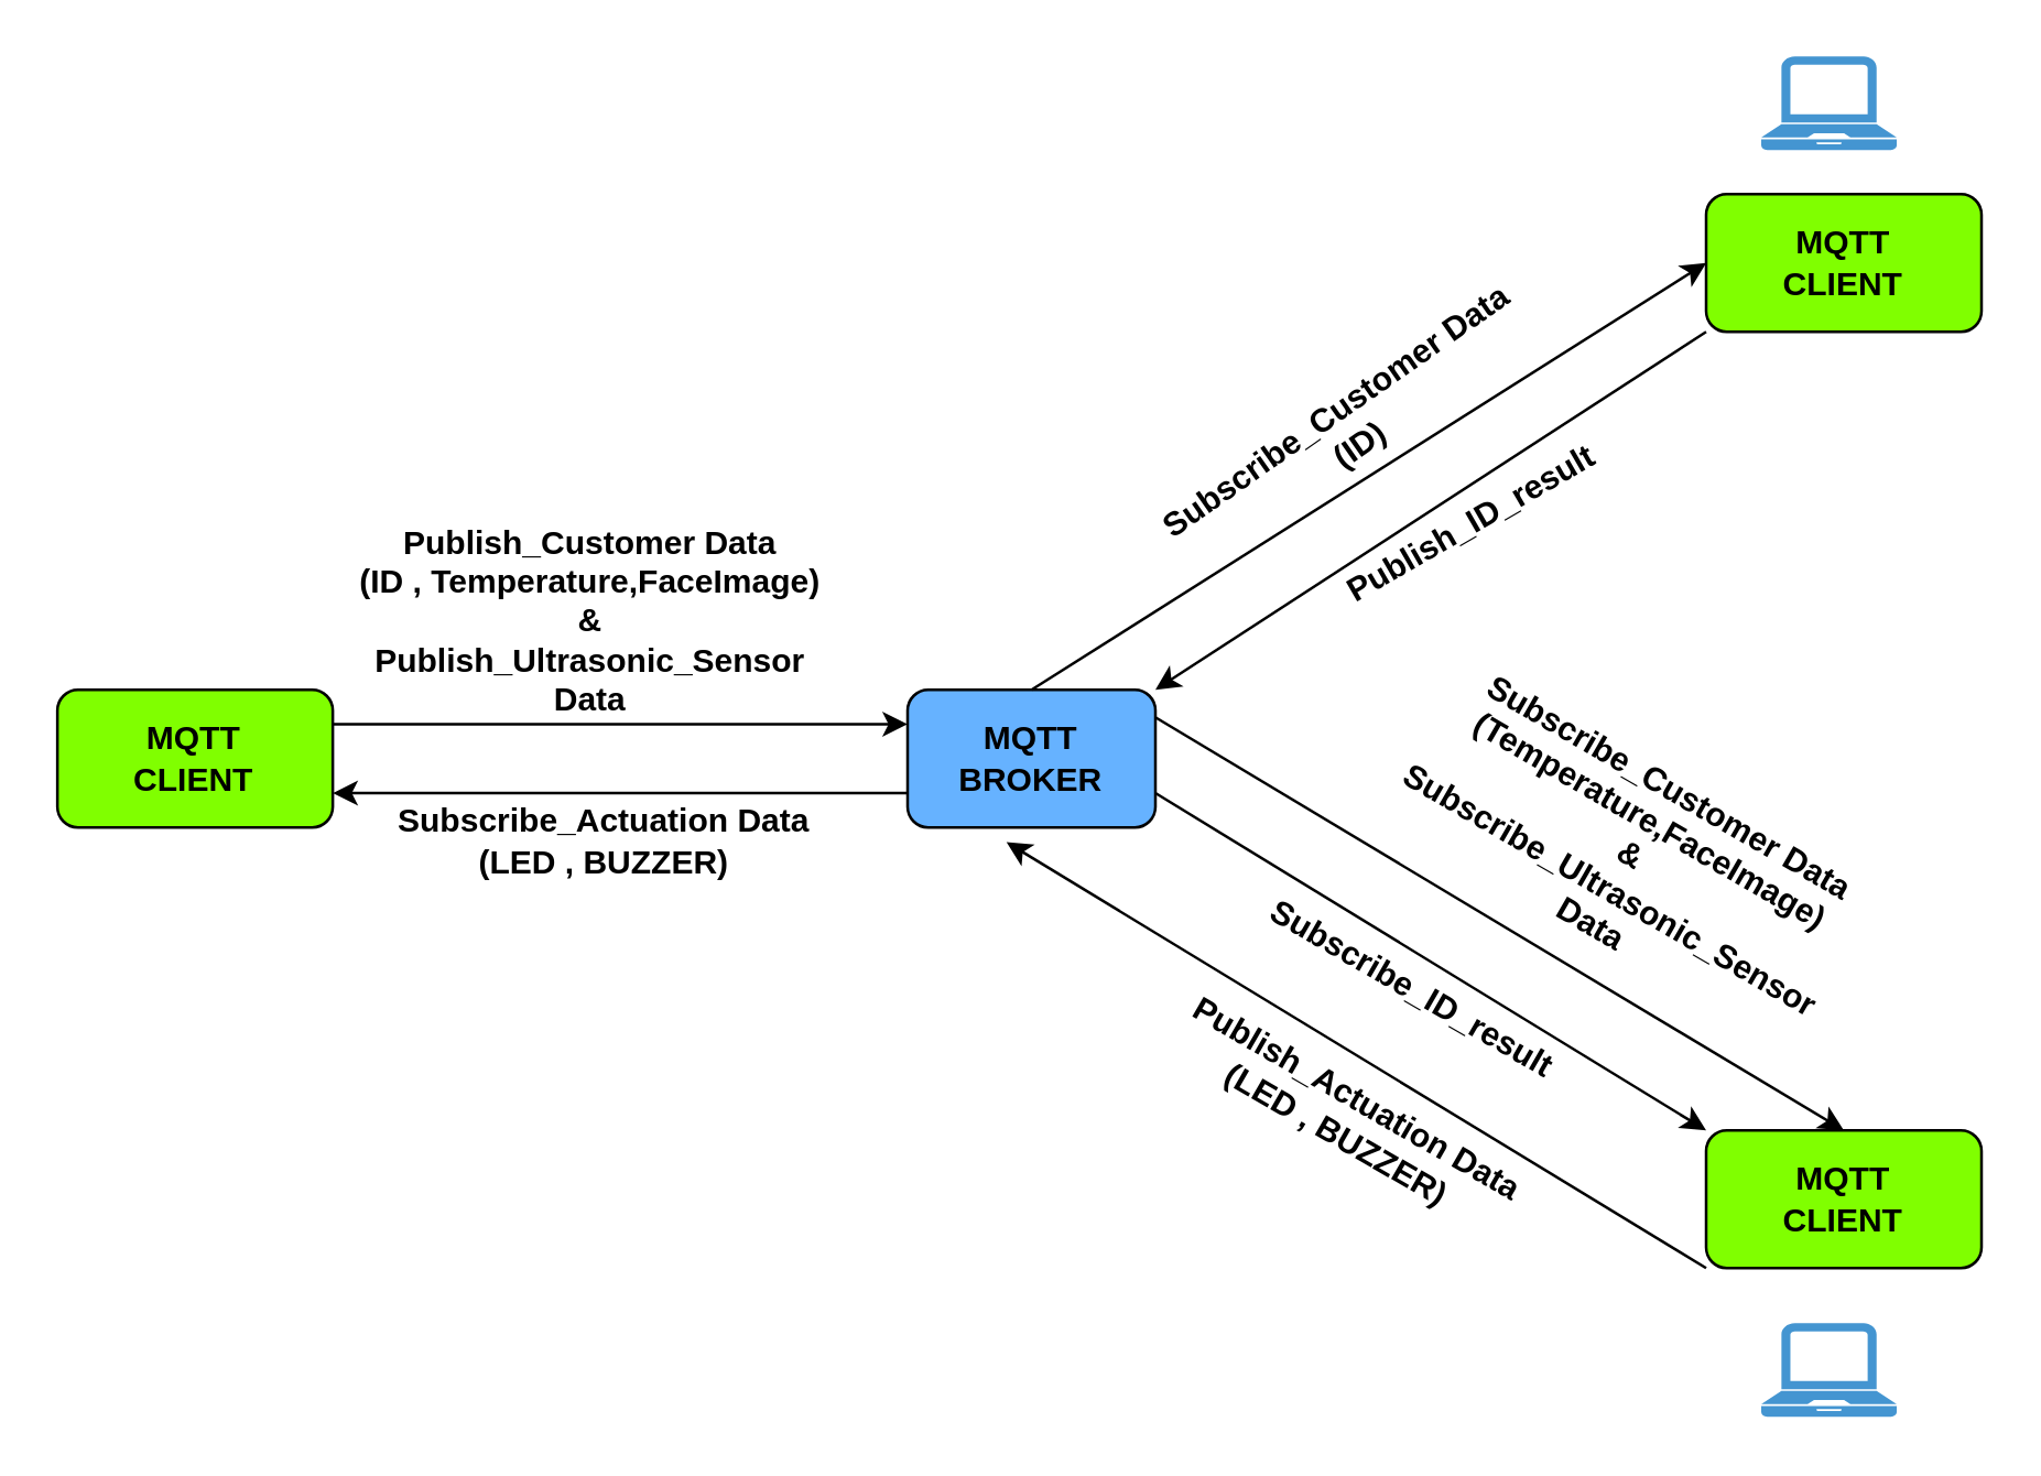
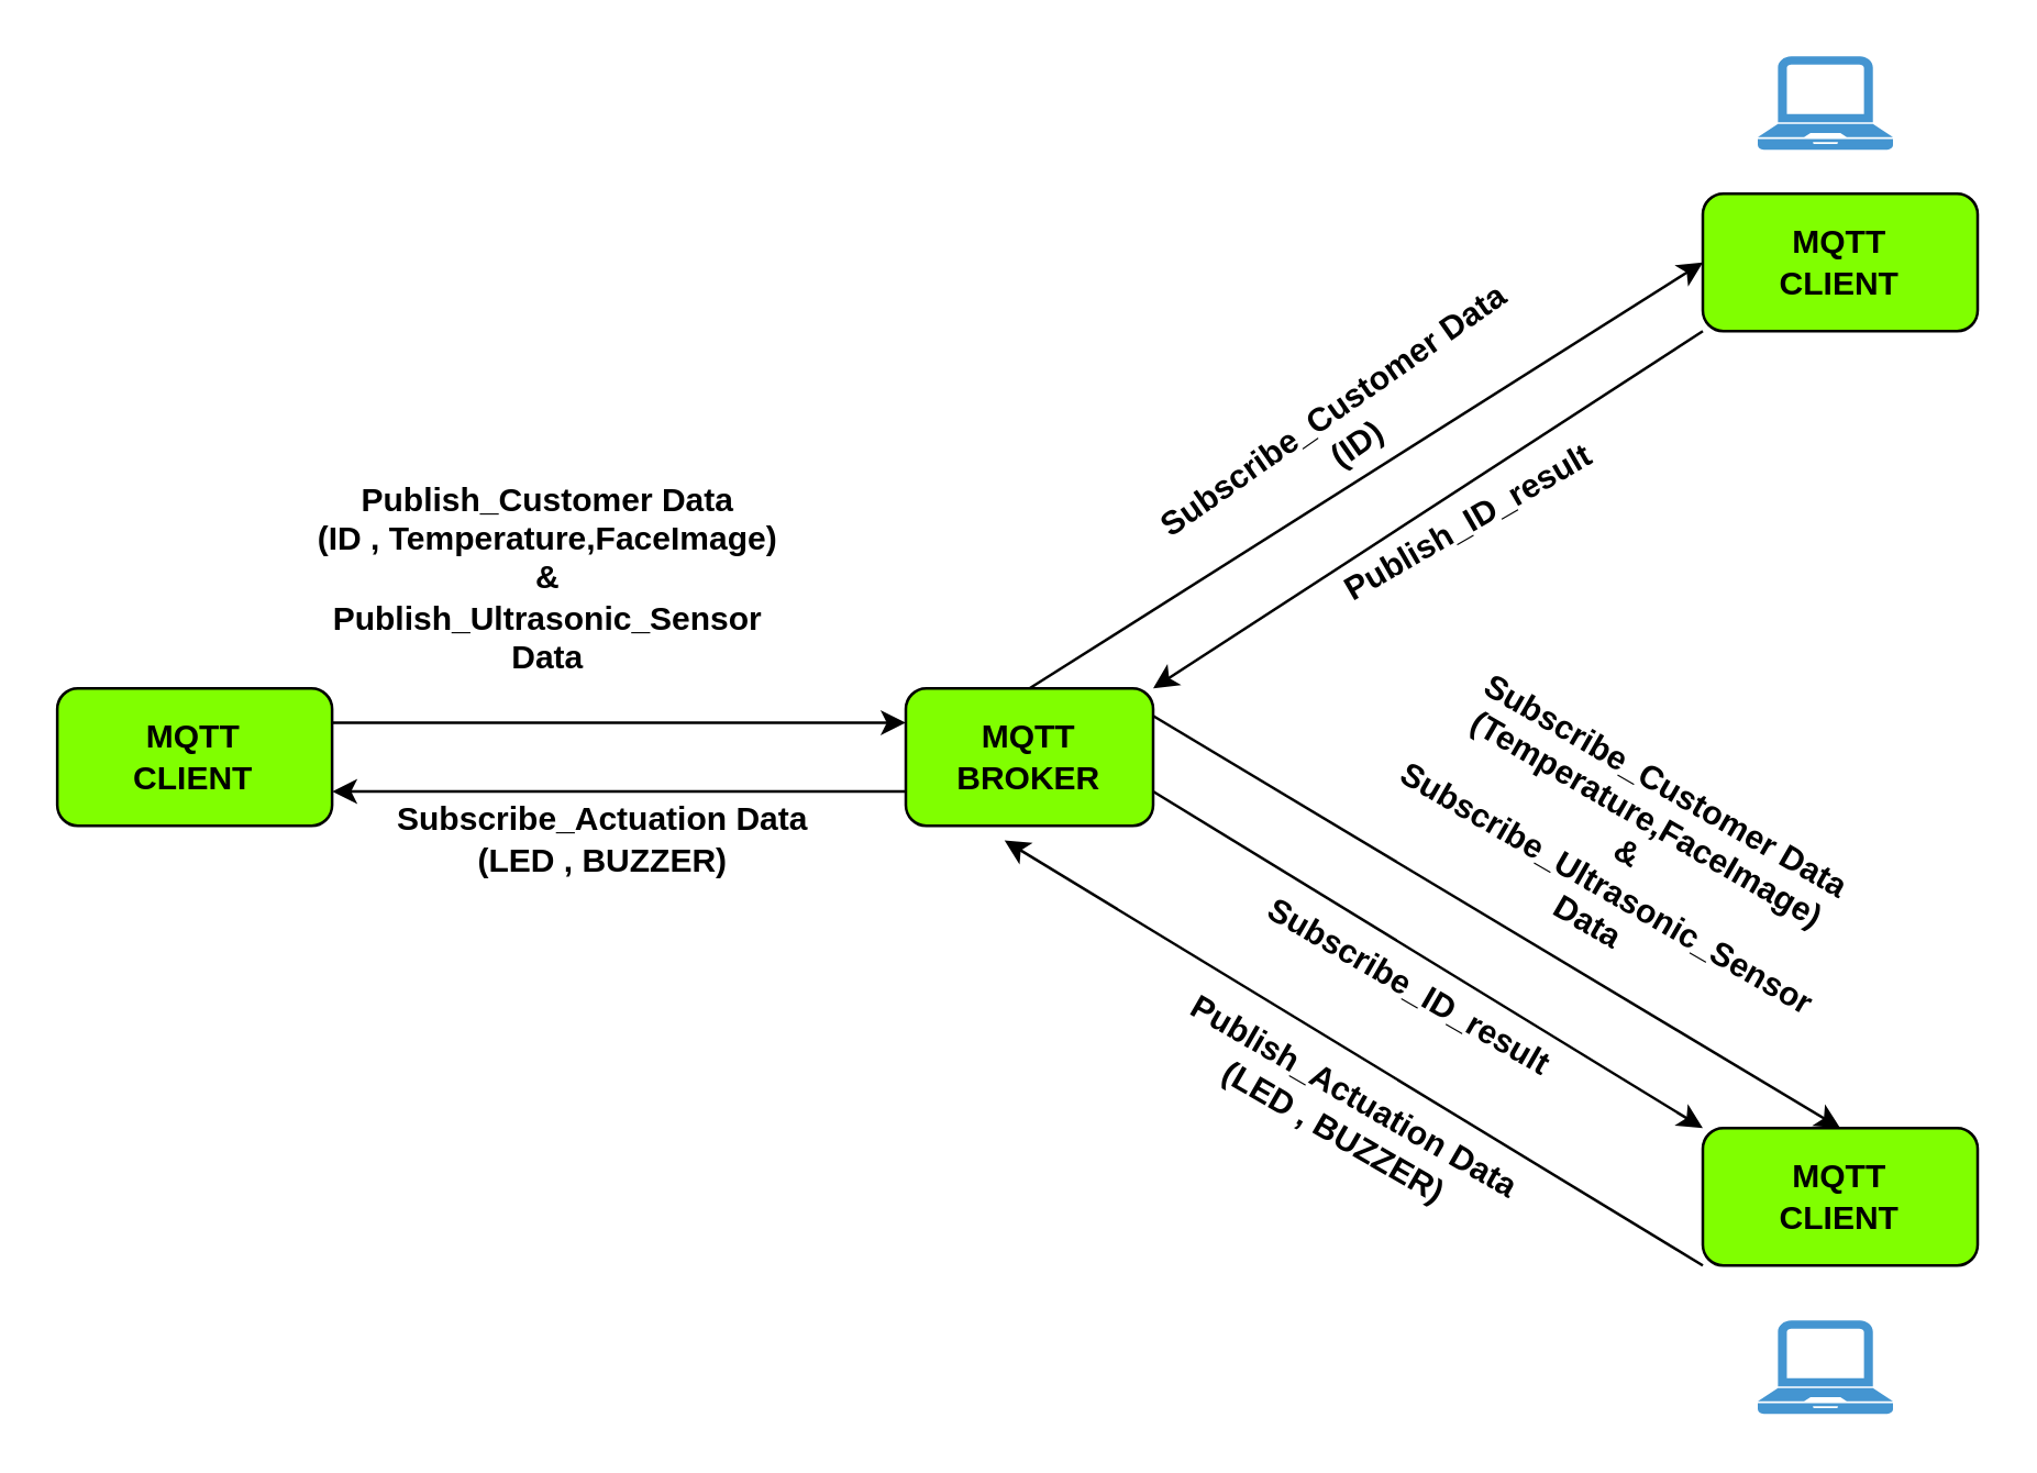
- <mxCell id="10" value="&lt;font size=&quot;1&quot;&gt;&lt;b style=&quot;font-size: 12px&quot;&gt;Publish_Customer Data&lt;br&gt;(ID , Temperature,FaceImage)&lt;br&gt;&amp;amp;&lt;br&gt;Publish_Ultrasonic_Sensor Data&lt;br&gt;&lt;/b&gt;&lt;/font&gt;" style="text;html=1;strokeColor=none;fillColor=none;align=center;verticalAlign=middle;whiteSpace=wrap;rounded=0;" vertex="1" parent="1"><mxGeometry x="129" y="200" width="170" height="50" as="geometry" /></mxCell>
+ <mxCell id="10" value="&lt;font size=&quot;1&quot;&gt;&lt;b style=&quot;font-size: 12px&quot;&gt;Publish_Customer Data&lt;br&gt;(ID , Temperature,FaceImage)&lt;br&gt;&amp;amp;&lt;br&gt;Publish_Ultrasonic_Sensor Data&lt;br&gt;&lt;/b&gt;&lt;/font&gt;" style="text;html=1;strokeColor=none;fillColor=none;align=center;verticalAlign=middle;whiteSpace=wrap;rounded=0;" vertex="1" parent="1"><mxGeometry x="114" y="185" width="170" height="50" as="geometry" /></mxCell>
- <mxCell id="2" value="&lt;b&gt;MQTT &lt;br&gt;BROKER&lt;/b&gt;" style="rounded=1;whiteSpace=wrap;html=1;fillColor=#66B2FF;" vertex="1" parent="1"><mxGeometry x="329" y="250" width="90" height="50" as="geometry" /></mxCell>
+ <mxCell id="2" value="&lt;b&gt;MQTT &lt;br&gt;BROKER&lt;/b&gt;" style="rounded=1;whiteSpace=wrap;html=1;fillColor=#80ff00;" vertex="1" parent="1"><mxGeometry x="329" y="250" width="90" height="50" as="geometry" /></mxCell>
